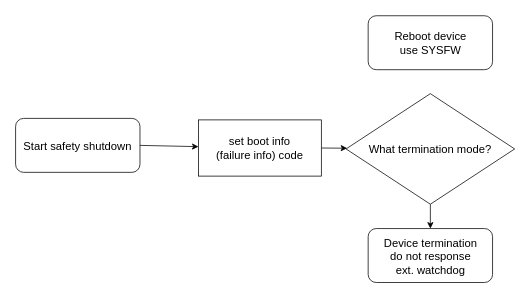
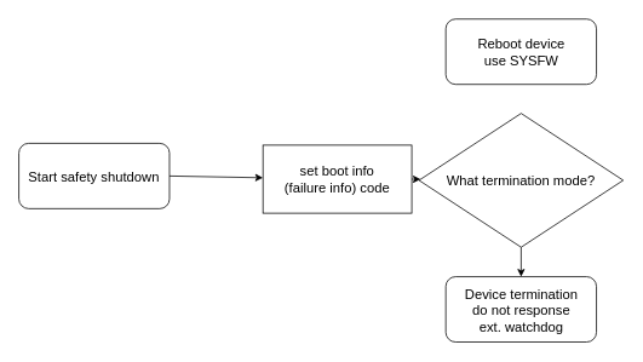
- <mxCell id="5" value="set boot info&lt;br&gt;(failure info) code" style="rounded=0;whiteSpace=wrap;html=1;fontSize=15;" vertex="1" parent="1"><mxGeometry x="264" y="159.5" width="164" height="75" as="geometry" /></mxCell>
+ <mxCell id="5" value="set boot info&lt;br&gt;(failure info) code" style="rounded=0;whiteSpace=wrap;html=1;fontSize=15;" vertex="1" parent="1"><mxGeometry x="289" y="159.5" width="164" height="75" as="geometry" /></mxCell>
